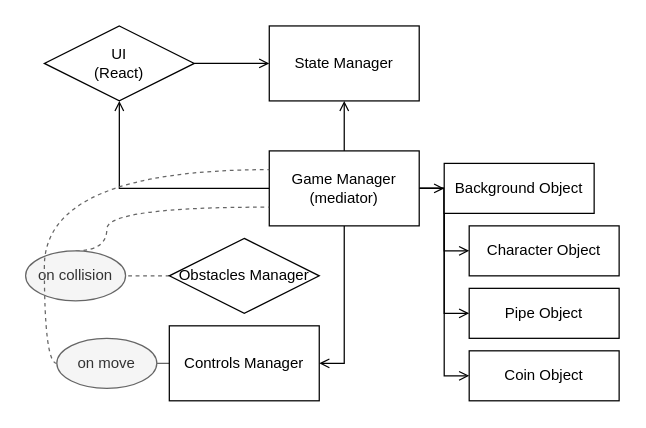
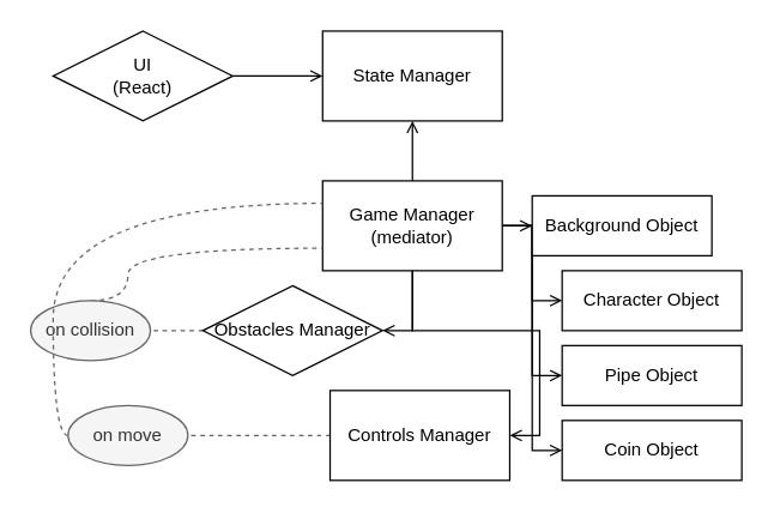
- <mxCell id="10" style="edgeStyle=orthogonalEdgeStyle;rounded=0;orthogonalLoop=1;jettySize=auto;html=1;endArrow=open;endFill=0;" edge="1" parent="1" source="12" target="3"><mxGeometry relative="1" as="geometry" /></mxCell>
+ <mxCell id="10" style="edgeStyle=orthogonalEdgeStyle;rounded=0;orthogonalLoop=1;jettySize=auto;html=1;entryX=1;entryY=0.5;entryDx=0;entryDy=0;endArrow=open;endFill=0;" edge="1" parent="1" source="12" target="14"><mxGeometry relative="1" as="geometry" /></mxCell>
- <mxCell id="16" value="Controls Manager" style="rounded=0;whiteSpace=wrap;html=1;" vertex="1" parent="1"><mxGeometry x="135" y="260" width="120" height="60" as="geometry" /></mxCell>
+ <mxCell id="16" value="Controls Manager" style="rounded=0;whiteSpace=wrap;html=1;" vertex="1" parent="1"><mxGeometry x="220" y="260" width="120" height="60" as="geometry" /></mxCell>
